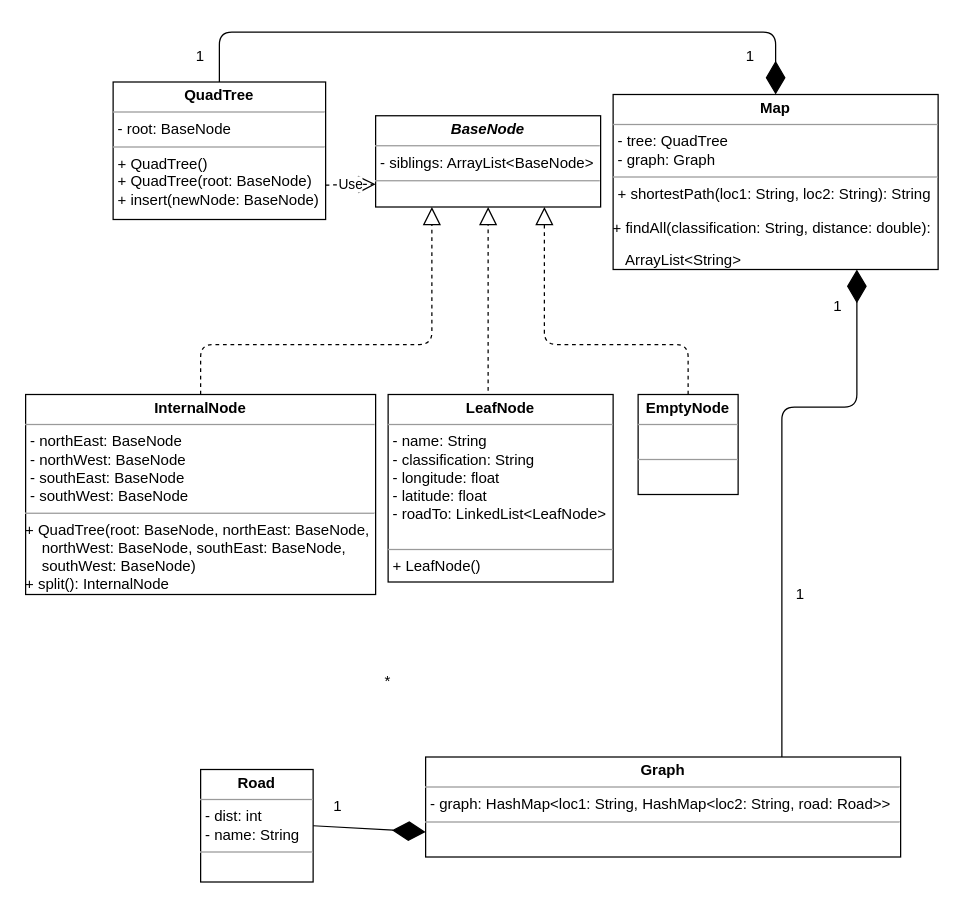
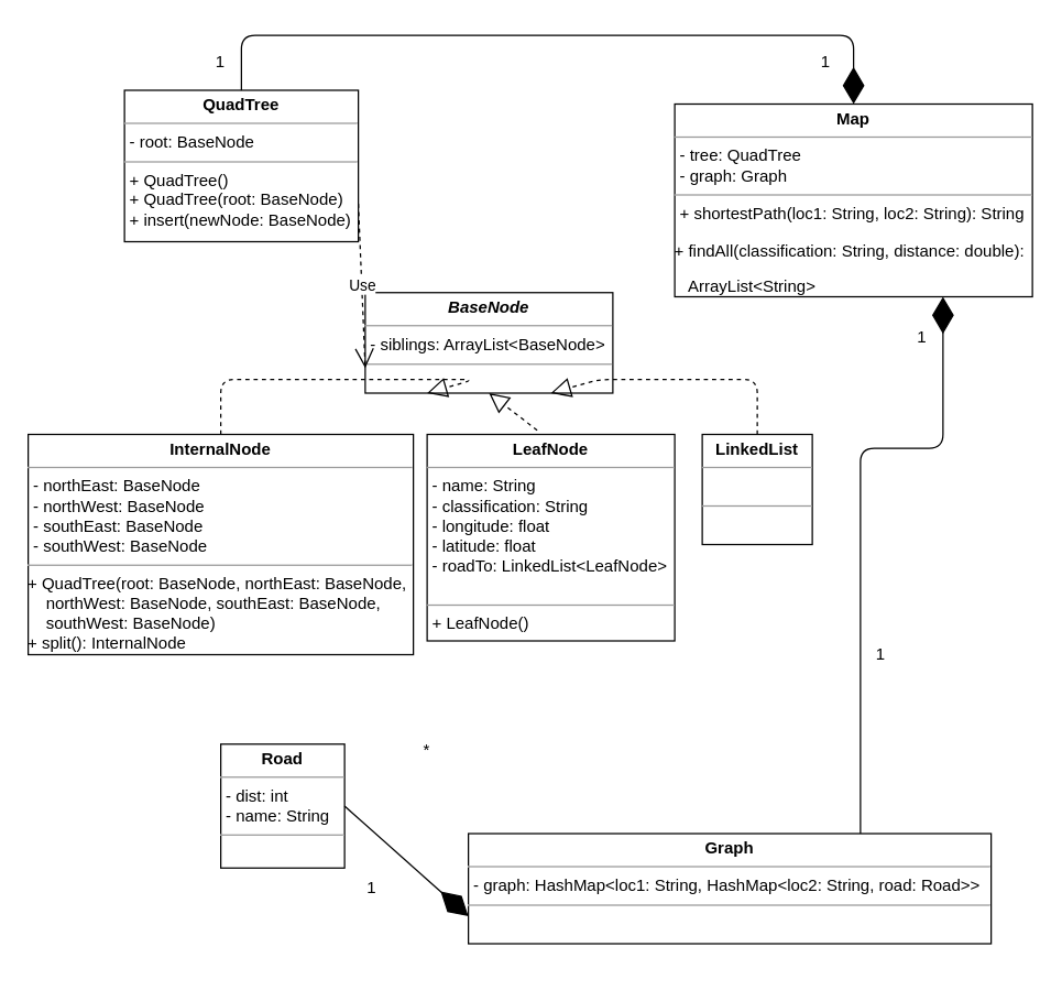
- <mxCell id="5" value="&lt;p style=&quot;margin: 0px ; margin-top: 4px ; text-align: center&quot;&gt;&lt;b&gt;&lt;i&gt;BaseNode&lt;/i&gt;&lt;/b&gt;&lt;/p&gt;&lt;hr size=&quot;1&quot;&gt;&lt;p style=&quot;margin: 0px ; margin-left: 4px&quot;&gt;- siblings: ArrayList&amp;lt;BaseNode&amp;gt;&lt;/p&gt;&lt;hr size=&quot;1&quot;&gt;&lt;p style=&quot;margin: 0px ; margin-left: 4px&quot;&gt;&lt;br&gt;&lt;/p&gt;" style="verticalAlign=top;align=left;overflow=fill;fontSize=12;fontFamily=Helvetica;html=1;rounded=0;shadow=0;comic=0;labelBackgroundColor=none;strokeColor=#000000;strokeWidth=1;fillColor=#ffffff;" vertex="1" parent="1"><mxGeometry x="300" y="87" width="180" height="73" as="geometry" /></mxCell>
+ <mxCell id="5" value="&lt;p style=&quot;margin: 0px ; margin-top: 4px ; text-align: center&quot;&gt;&lt;b&gt;&lt;i&gt;BaseNode&lt;/i&gt;&lt;/b&gt;&lt;/p&gt;&lt;hr size=&quot;1&quot;&gt;&lt;p style=&quot;margin: 0px ; margin-left: 4px&quot;&gt;- siblings: ArrayList&amp;lt;BaseNode&amp;gt;&lt;/p&gt;&lt;hr size=&quot;1&quot;&gt;&lt;p style=&quot;margin: 0px ; margin-left: 4px&quot;&gt;&lt;br&gt;&lt;/p&gt;" style="verticalAlign=top;align=left;overflow=fill;fontSize=12;fontFamily=Helvetica;html=1;rounded=0;shadow=0;comic=0;labelBackgroundColor=none;strokeColor=#000000;strokeWidth=1;fillColor=#ffffff;" vertex="1" parent="1"><mxGeometry x="265" y="207" width="180" height="73" as="geometry" /></mxCell>
- <mxCell id="8" value="&lt;p style=&quot;margin: 0px ; margin-top: 4px ; text-align: center&quot;&gt;&lt;b&gt;EmptyNode&lt;/b&gt;&lt;/p&gt;&lt;hr size=&quot;1&quot;&gt;&lt;p style=&quot;margin: 0px ; margin-left: 4px&quot;&gt;&lt;br&gt;&lt;/p&gt;&lt;hr size=&quot;1&quot;&gt;&lt;p style=&quot;margin: 0px ; margin-left: 4px&quot;&gt;&lt;br&gt;&lt;/p&gt;" style="verticalAlign=top;align=left;overflow=fill;fontSize=12;fontFamily=Helvetica;html=1;rounded=0;shadow=0;comic=0;labelBackgroundColor=none;strokeColor=#000000;strokeWidth=1;fillColor=#ffffff;" vertex="1" parent="1"><mxGeometry x="510" y="310" width="80" height="80" as="geometry" /></mxCell>
+ <mxCell id="8" value="&lt;p style=&quot;margin: 0px ; margin-top: 4px ; text-align: center&quot;&gt;&lt;b&gt;LinkedList&lt;/b&gt;&lt;/p&gt;&lt;hr size=&quot;1&quot;&gt;&lt;p style=&quot;margin: 0px ; margin-left: 4px&quot;&gt;&lt;br&gt;&lt;/p&gt;&lt;hr size=&quot;1&quot;&gt;&lt;p style=&quot;margin: 0px ; margin-left: 4px&quot;&gt;&lt;br&gt;&lt;/p&gt;" style="verticalAlign=top;align=left;overflow=fill;fontSize=12;fontFamily=Helvetica;html=1;rounded=0;shadow=0;comic=0;labelBackgroundColor=none;strokeColor=#000000;strokeWidth=1;fillColor=#ffffff;" vertex="1" parent="1"><mxGeometry x="510" y="310" width="80" height="80" as="geometry" /></mxCell>
- <mxCell id="11" value="&lt;p style=&quot;margin: 0px ; margin-top: 4px ; text-align: center&quot;&gt;&lt;b&gt;Road&lt;/b&gt;&lt;/p&gt;&lt;hr size=&quot;1&quot;&gt;&lt;p style=&quot;margin: 0px ; margin-left: 4px&quot;&gt;- dist: int&lt;br&gt;&lt;/p&gt;&lt;p style=&quot;margin: 0px ; margin-left: 4px&quot;&gt;- name: String&lt;/p&gt;&lt;hr size=&quot;1&quot;&gt;&lt;p style=&quot;margin: 0px ; margin-left: 4px&quot;&gt;&lt;br&gt;&lt;/p&gt;" style="verticalAlign=top;align=left;overflow=fill;fontSize=12;fontFamily=Helvetica;html=1;rounded=0;shadow=0;comic=0;labelBackgroundColor=none;strokeColor=#000000;strokeWidth=1;fillColor=#ffffff;" vertex="1" parent="1"><mxGeometry x="160" y="610" width="90" height="90" as="geometry" /></mxCell>
+ <mxCell id="11" value="&lt;p style=&quot;margin: 0px ; margin-top: 4px ; text-align: center&quot;&gt;&lt;b&gt;Road&lt;/b&gt;&lt;/p&gt;&lt;hr size=&quot;1&quot;&gt;&lt;p style=&quot;margin: 0px ; margin-left: 4px&quot;&gt;- dist: int&lt;br&gt;&lt;/p&gt;&lt;p style=&quot;margin: 0px ; margin-left: 4px&quot;&gt;- name: String&lt;/p&gt;&lt;hr size=&quot;1&quot;&gt;&lt;p style=&quot;margin: 0px ; margin-left: 4px&quot;&gt;&lt;br&gt;&lt;/p&gt;" style="verticalAlign=top;align=left;overflow=fill;fontSize=12;fontFamily=Helvetica;html=1;rounded=0;shadow=0;comic=0;labelBackgroundColor=none;strokeColor=#000000;strokeWidth=1;fillColor=#ffffff;" vertex="1" parent="1"><mxGeometry x="160" y="535" width="90" height="90" as="geometry" /></mxCell>
